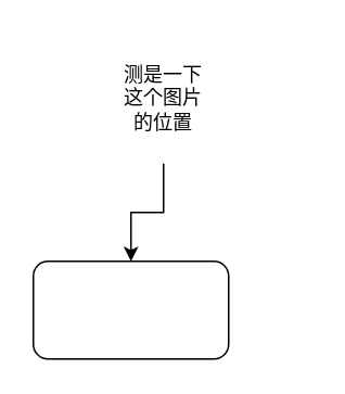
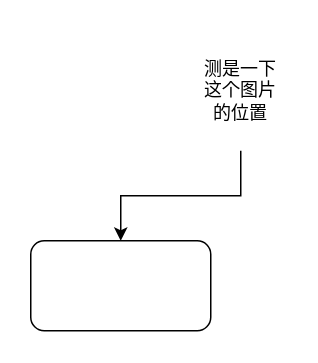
- <mxCell id="3" value="测是一下这个图片的位置" style="text;html=1;strokeColor=none;fillColor=none;align=center;verticalAlign=middle;whiteSpace=wrap;rounded=0;" parent="1" vertex="1"><mxGeometry x="70" y="20" width="60" height="80" as="geometry" /></mxCell>
+ <mxCell id="3" value="测是一下这个图片的位置" style="text;html=1;strokeColor=none;fillColor=none;align=center;verticalAlign=middle;whiteSpace=wrap;rounded=0;" parent="1" vertex="1"><mxGeometry x="130" y="20" width="60" height="80" as="geometry" /></mxCell>
